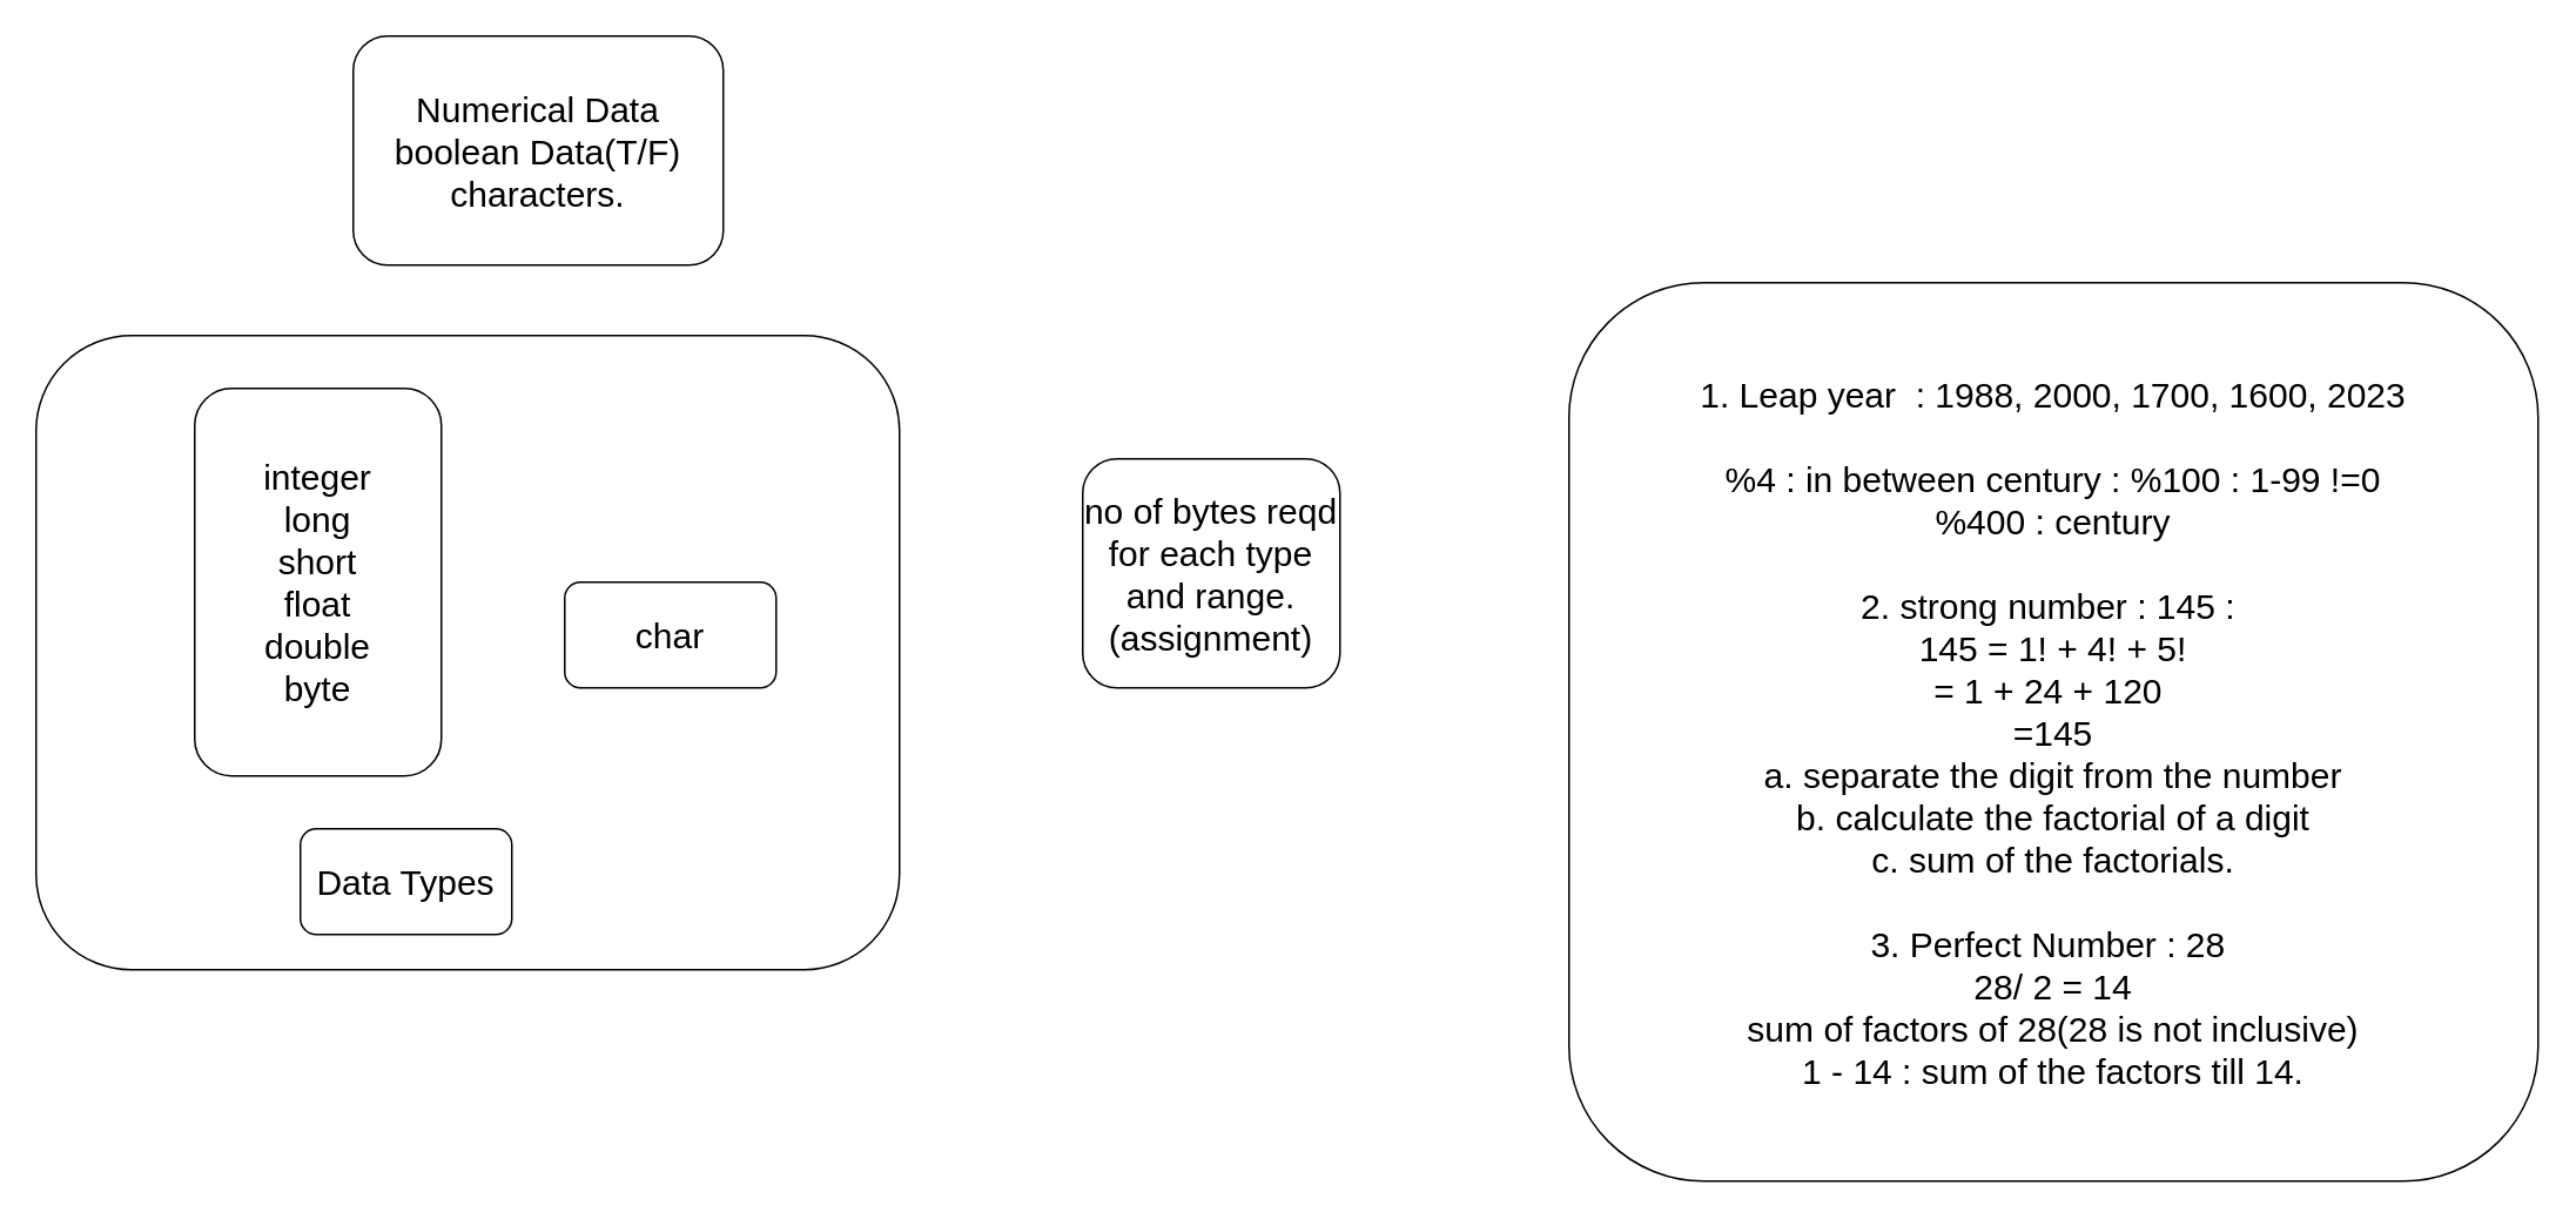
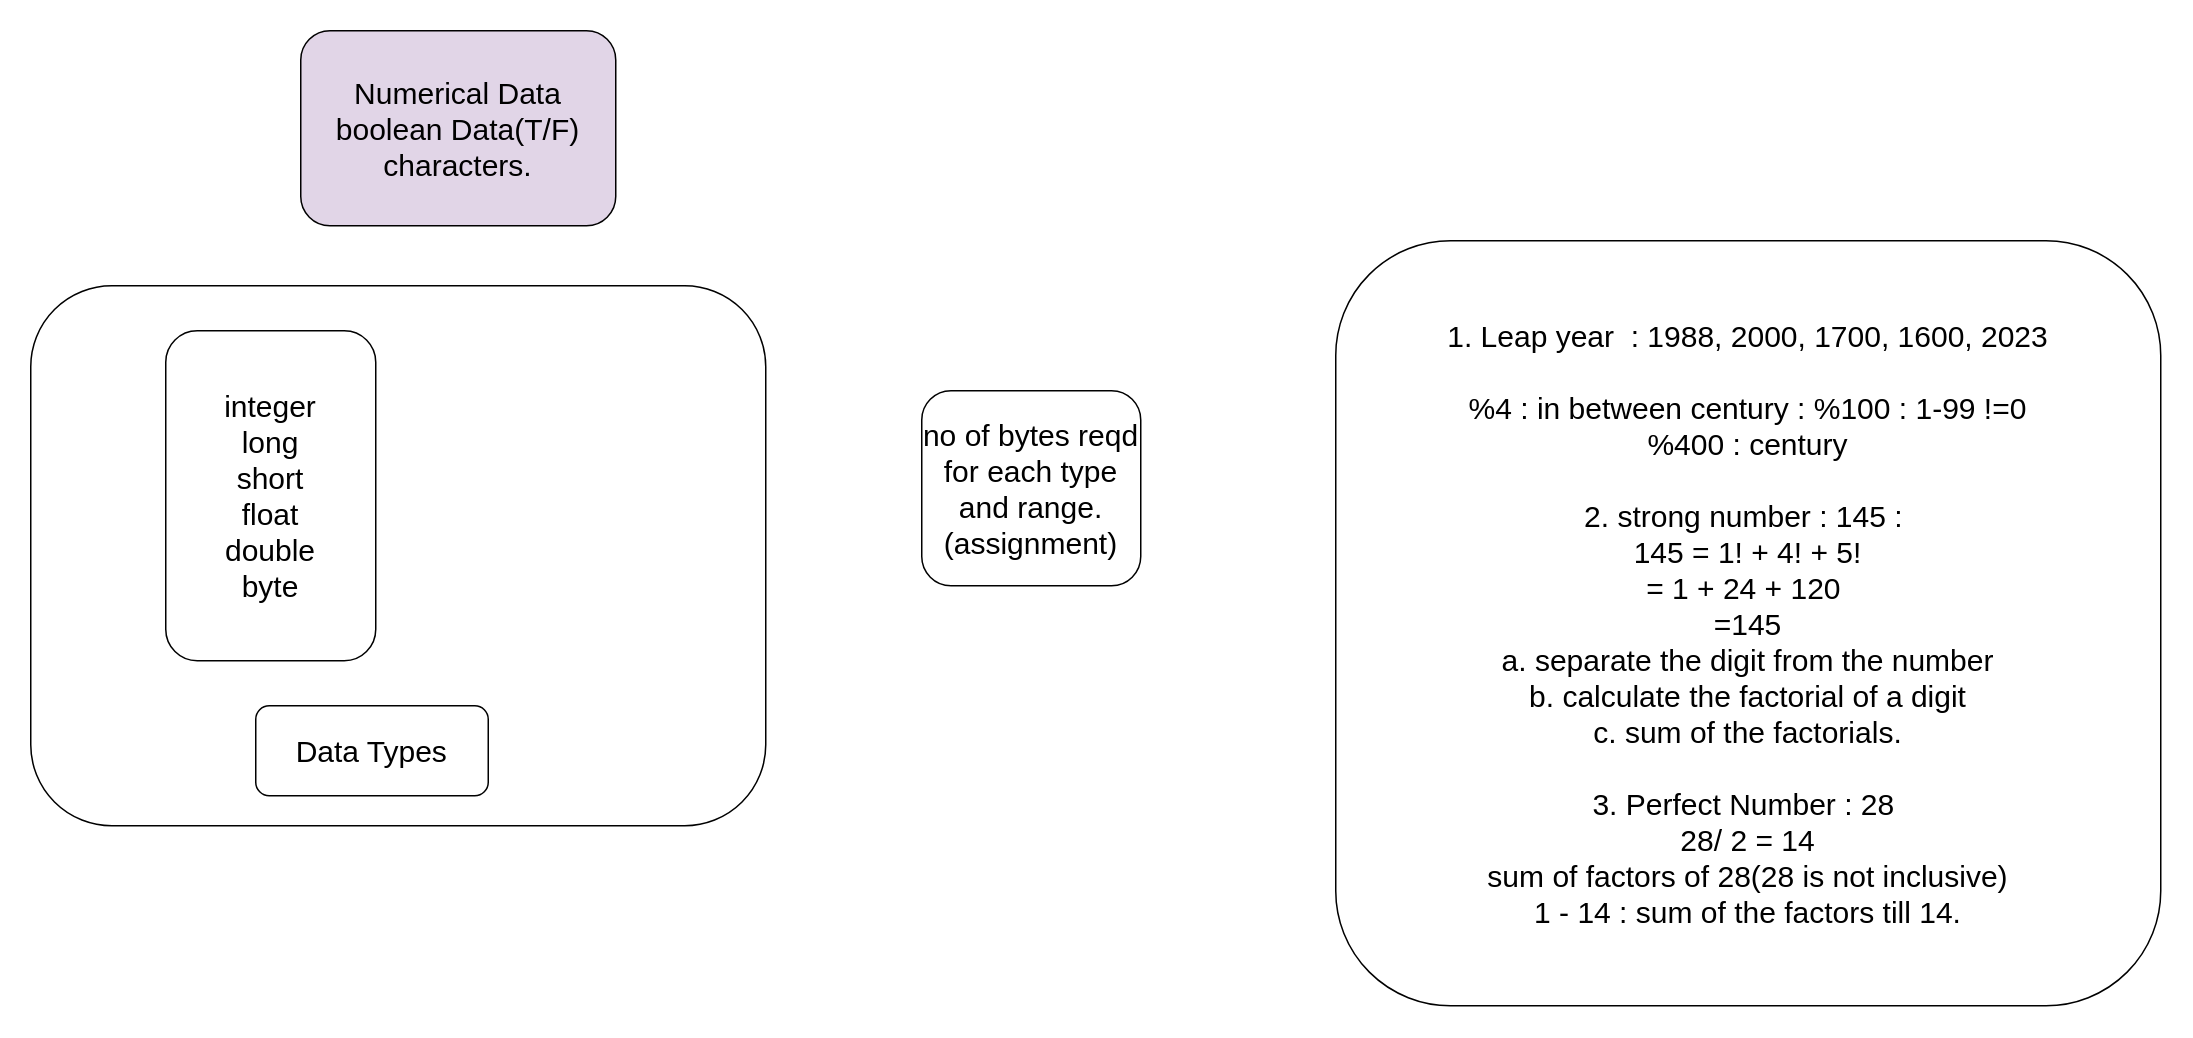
- <mxCell id="3" value="Numerical Data&lt;br&gt;boolean Data(T/F)&lt;br&gt;characters." style="rounded=1;whiteSpace=wrap;html=1;fontSize=20;" parent="1" vertex="1"><mxGeometry x="200" y="20" width="210" height="130" as="geometry" /></mxCell>
+ <mxCell id="3" value="Numerical Data&lt;br&gt;boolean Data(T/F)&lt;br&gt;characters." style="rounded=1;whiteSpace=wrap;html=1;fontSize=20;fillColor=#e1d5e7;" parent="1" vertex="1"><mxGeometry x="200" y="20" width="210" height="130" as="geometry" /></mxCell>
- <mxCell id="5" value="char" style="rounded=1;whiteSpace=wrap;html=1;fontSize=20;" parent="1" vertex="1"><mxGeometry x="320" y="330" width="120" height="60" as="geometry" /></mxCell>
- <mxCell id="6" value="Data Types" style="rounded=1;whiteSpace=wrap;html=1;fontSize=20;" parent="1" vertex="1"><mxGeometry x="170" y="470" width="120" height="60" as="geometry" /></mxCell>
+ <mxCell id="6" value="Data Types" style="rounded=1;whiteSpace=wrap;html=1;fontSize=20;" parent="1" vertex="1"><mxGeometry x="170" y="470" width="155" height="60" as="geometry" /></mxCell>
